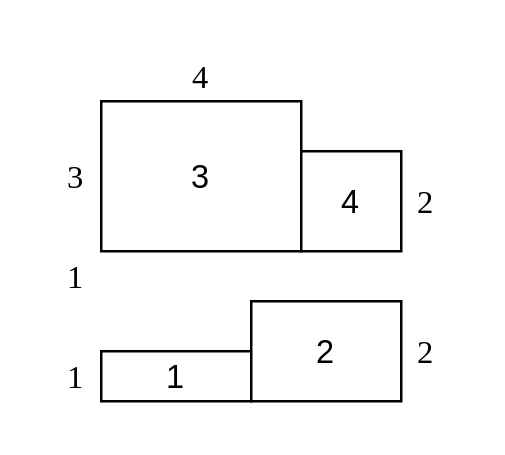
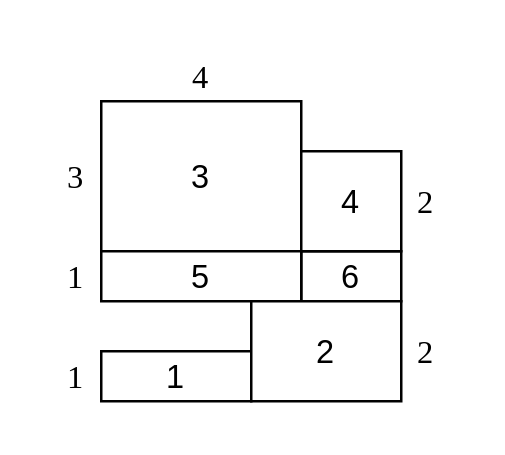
+ <mxCell id="5" value="5" style="rounded=0;whiteSpace=wrap;html=1;fontSize=13;" vertex="1" parent="2"><mxGeometry y="60" width="80" height="20" as="geometry" /></mxCell>
+ <mxCell id="4" value="6" style="rounded=0;whiteSpace=wrap;html=1;fontSize=13;direction=south;" vertex="1" parent="2"><mxGeometry x="80" y="60" width="40" height="20" as="geometry" /></mxCell>
